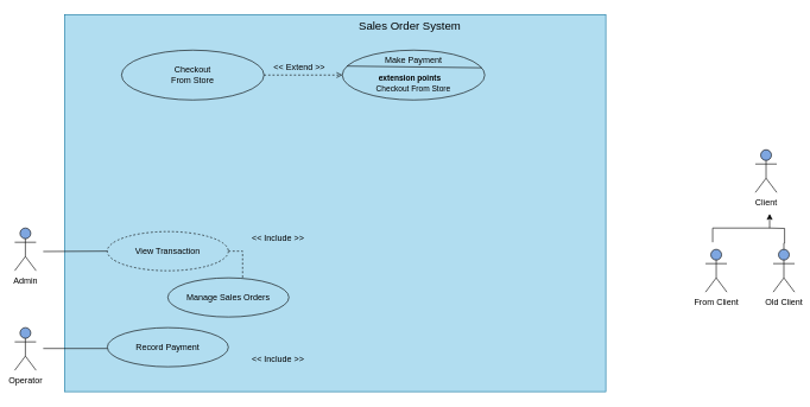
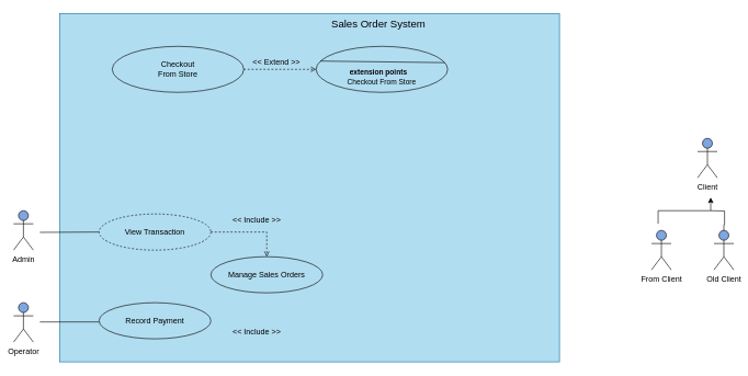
- <mxCell id="8" value="Make Payment" style="text;html=1;align=center;verticalAlign=middle;whiteSpace=wrap;rounded=0;" vertex="1" parent="1"><mxGeometry x="530" y="70" width="100" height="30" as="geometry" /></mxCell>
- <mxCell id="17" value="Manage Sales Orders" style="ellipse;whiteSpace=wrap;html=1;fillColor=#b1ddf0;strokeColor=#000000;" vertex="1" parent="1"><mxGeometry x="235" y="390" width="170" height="55" as="geometry" /></mxCell>
+ <mxCell id="17" value="Manage Sales Orders" style="ellipse;whiteSpace=wrap;html=1;fillColor=#b1ddf0;strokeColor=#000000;" vertex="1" parent="1"><mxGeometry x="320" y="390" width="170" height="55" as="geometry" /></mxCell>
